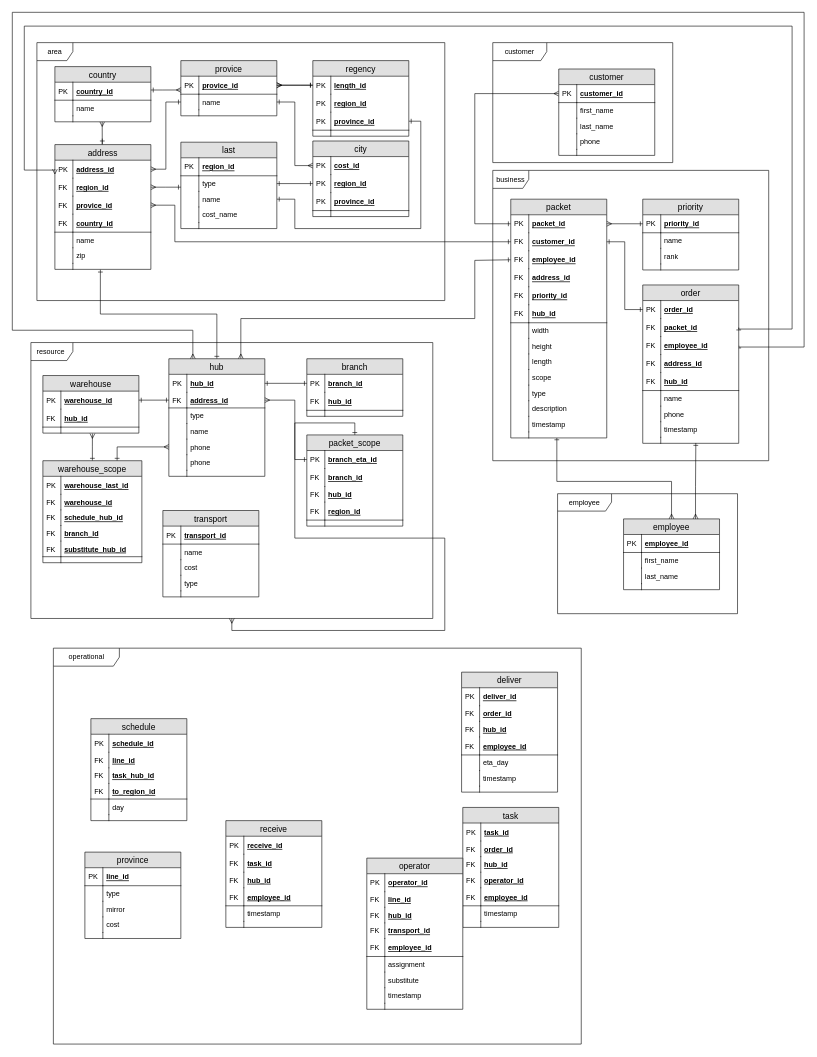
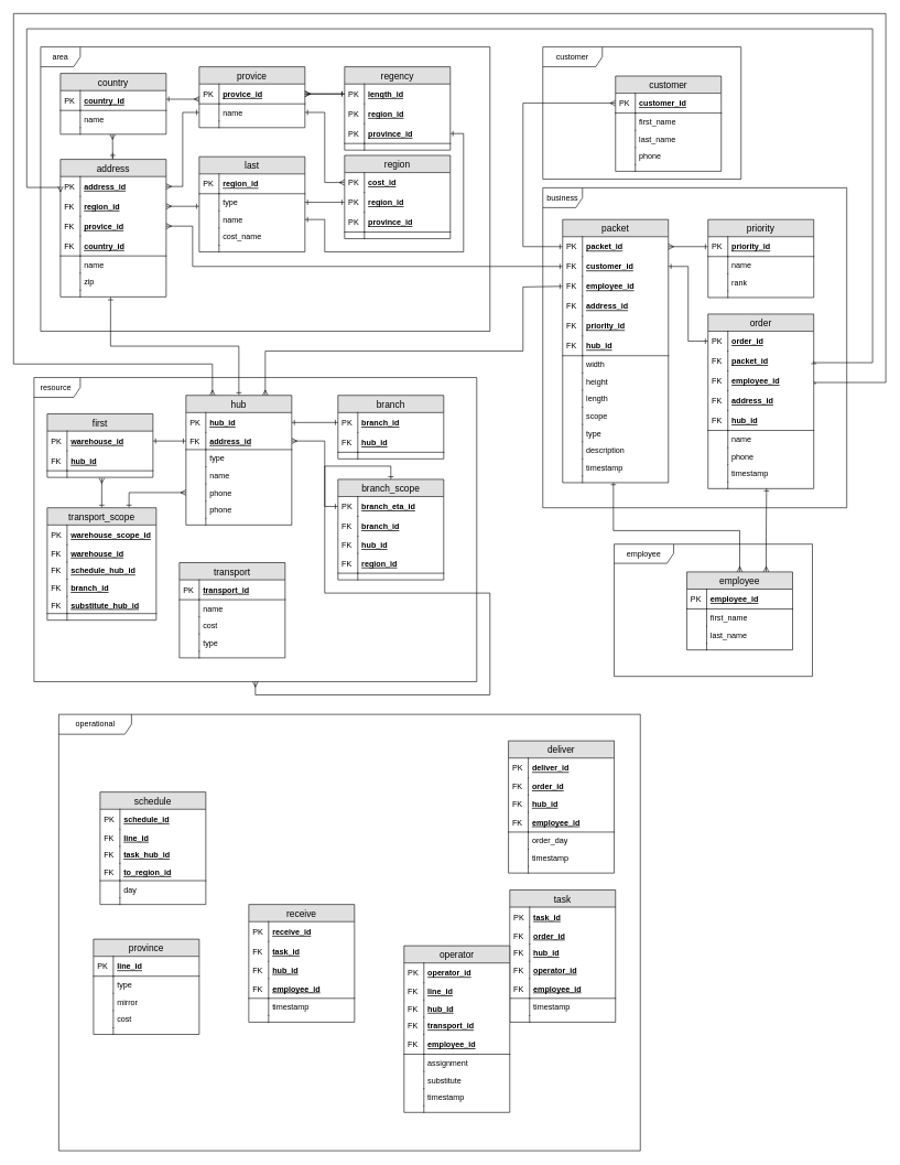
- <mxCell id="30" value="city" style="swimlane;fontStyle=0;childLayout=stackLayout;horizontal=1;startSize=26;fillColor=#e0e0e0;horizontalStack=0;resizeParent=1;resizeParentMax=0;resizeLast=0;collapsible=1;marginBottom=0;swimlaneFillColor=#ffffff;align=center;fontSize=14;" vertex="1" parent="1"><mxGeometry x="521" y="234.5" width="160" height="126" as="geometry" /></mxCell>
+ <mxCell id="30" value="region" style="swimlane;fontStyle=0;childLayout=stackLayout;horizontal=1;startSize=26;fillColor=#e0e0e0;horizontalStack=0;resizeParent=1;resizeParentMax=0;resizeLast=0;collapsible=1;marginBottom=0;swimlaneFillColor=#ffffff;align=center;fontSize=14;" vertex="1" parent="1"><mxGeometry x="521" y="234.5" width="160" height="126" as="geometry" /></mxCell>
- <mxCell id="99" value="warehouse" style="swimlane;fontStyle=0;childLayout=stackLayout;horizontal=1;startSize=26;fillColor=#e0e0e0;horizontalStack=0;resizeParent=1;resizeParentMax=0;resizeLast=0;collapsible=1;marginBottom=0;swimlaneFillColor=#ffffff;align=center;fontSize=14;" vertex="1" parent="1"><mxGeometry x="71" y="625.5" width="160" height="96" as="geometry" /></mxCell>
+ <mxCell id="99" value="first" style="swimlane;fontStyle=0;childLayout=stackLayout;horizontal=1;startSize=26;fillColor=#e0e0e0;horizontalStack=0;resizeParent=1;resizeParentMax=0;resizeLast=0;collapsible=1;marginBottom=0;swimlaneFillColor=#ffffff;align=center;fontSize=14;" vertex="1" parent="1"><mxGeometry x="71" y="625.5" width="160" height="96" as="geometry" /></mxCell>
- <mxCell id="107" value="packet_scope" style="swimlane;fontStyle=0;childLayout=stackLayout;horizontal=1;startSize=26;fillColor=#e0e0e0;horizontalStack=0;resizeParent=1;resizeParentMax=0;resizeLast=0;collapsible=1;marginBottom=0;swimlaneFillColor=#ffffff;align=center;fontSize=14;" vertex="1" parent="1"><mxGeometry x="511" y="724.5" width="160" height="152" as="geometry" /></mxCell>
+ <mxCell id="107" value="branch_scope" style="swimlane;fontStyle=0;childLayout=stackLayout;horizontal=1;startSize=26;fillColor=#e0e0e0;horizontalStack=0;resizeParent=1;resizeParentMax=0;resizeLast=0;collapsible=1;marginBottom=0;swimlaneFillColor=#ffffff;align=center;fontSize=14;" vertex="1" parent="1"><mxGeometry x="511" y="724.5" width="160" height="152" as="geometry" /></mxCell>
- <mxCell id="296" value="warehouse_scope" style="swimlane;fontStyle=0;childLayout=stackLayout;horizontal=1;startSize=26;fillColor=#e0e0e0;horizontalStack=0;resizeParent=1;resizeParentMax=0;resizeLast=0;collapsible=1;marginBottom=0;swimlaneFillColor=#ffffff;align=center;fontSize=14;" vertex="1" parent="1"><mxGeometry x="71" y="767.5" width="165" height="170" as="geometry" /></mxCell>
+ <mxCell id="296" value="transport_scope" style="swimlane;fontStyle=0;childLayout=stackLayout;horizontal=1;startSize=26;fillColor=#e0e0e0;horizontalStack=0;resizeParent=1;resizeParentMax=0;resizeLast=0;collapsible=1;marginBottom=0;swimlaneFillColor=#ffffff;align=center;fontSize=14;" vertex="1" parent="1"><mxGeometry x="71" y="767.5" width="165" height="170" as="geometry" /></mxCell>
- <mxCell id="297" value="warehouse_last_id" style="shape=partialRectangle;top=0;left=0;right=0;bottom=0;align=left;verticalAlign=middle;fillColor=none;spacingLeft=34;spacingRight=4;overflow=hidden;rotatable=0;points=[[0,0.5],[1,0.5]];portConstraint=eastwest;dropTarget=0;fontStyle=5;fontSize=12;" vertex="1" parent="296"><mxGeometry y="26" width="165" height="30" as="geometry" /></mxCell>
+ <mxCell id="297" value="warehouse_scope_id" style="shape=partialRectangle;top=0;left=0;right=0;bottom=0;align=left;verticalAlign=middle;fillColor=none;spacingLeft=34;spacingRight=4;overflow=hidden;rotatable=0;points=[[0,0.5],[1,0.5]];portConstraint=eastwest;dropTarget=0;fontStyle=5;fontSize=12;" vertex="1" parent="296"><mxGeometry y="26" width="165" height="30" as="geometry" /></mxCell>
- <mxCell id="140" value="eta_day" style="shape=partialRectangle;top=0;left=0;right=0;bottom=0;align=left;verticalAlign=top;fillColor=none;spacingLeft=34;spacingRight=4;overflow=hidden;rotatable=0;points=[[0,0.5],[1,0.5]];portConstraint=eastwest;dropTarget=0;fontSize=12;" vertex="1" parent="131"><mxGeometry y="138" width="160" height="26" as="geometry" /></mxCell>
+ <mxCell id="140" value="order_day" style="shape=partialRectangle;top=0;left=0;right=0;bottom=0;align=left;verticalAlign=top;fillColor=none;spacingLeft=34;spacingRight=4;overflow=hidden;rotatable=0;points=[[0,0.5],[1,0.5]];portConstraint=eastwest;dropTarget=0;fontSize=12;" vertex="1" parent="131"><mxGeometry y="138" width="160" height="26" as="geometry" /></mxCell>
